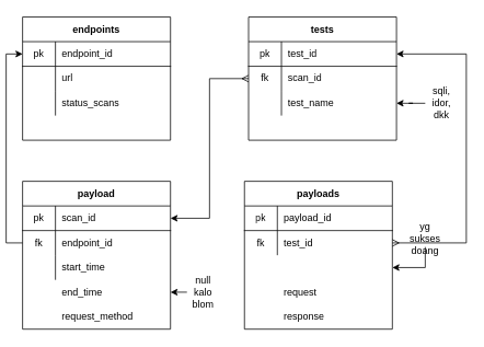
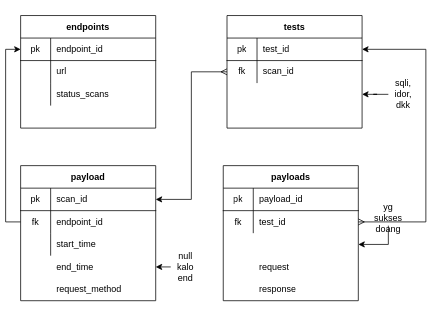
- <mxCell id="21" value="test_name" style="shape=partialRectangle;html=1;whiteSpace=wrap;connectable=0;fillColor=none;top=0;left=0;bottom=0;right=0;align=left;spacingLeft=6;overflow=hidden;pointerEvents=1;" parent="19" vertex="1"><mxGeometry x="40" width="140" height="30" as="geometry" /></mxCell>
- <mxCell id="44" value="null kalo blom" style="text;html=1;strokeColor=none;fillColor=none;align=center;verticalAlign=middle;whiteSpace=wrap;rounded=0;" parent="1" vertex="1"><mxGeometry x="220" y="345" width="40" height="20" as="geometry" /></mxCell>
+ <mxCell id="44" value="null kalo end" style="text;html=1;strokeColor=none;fillColor=none;align=center;verticalAlign=middle;whiteSpace=wrap;rounded=0;" parent="1" vertex="1"><mxGeometry x="220" y="345" width="40" height="20" as="geometry" /></mxCell>
